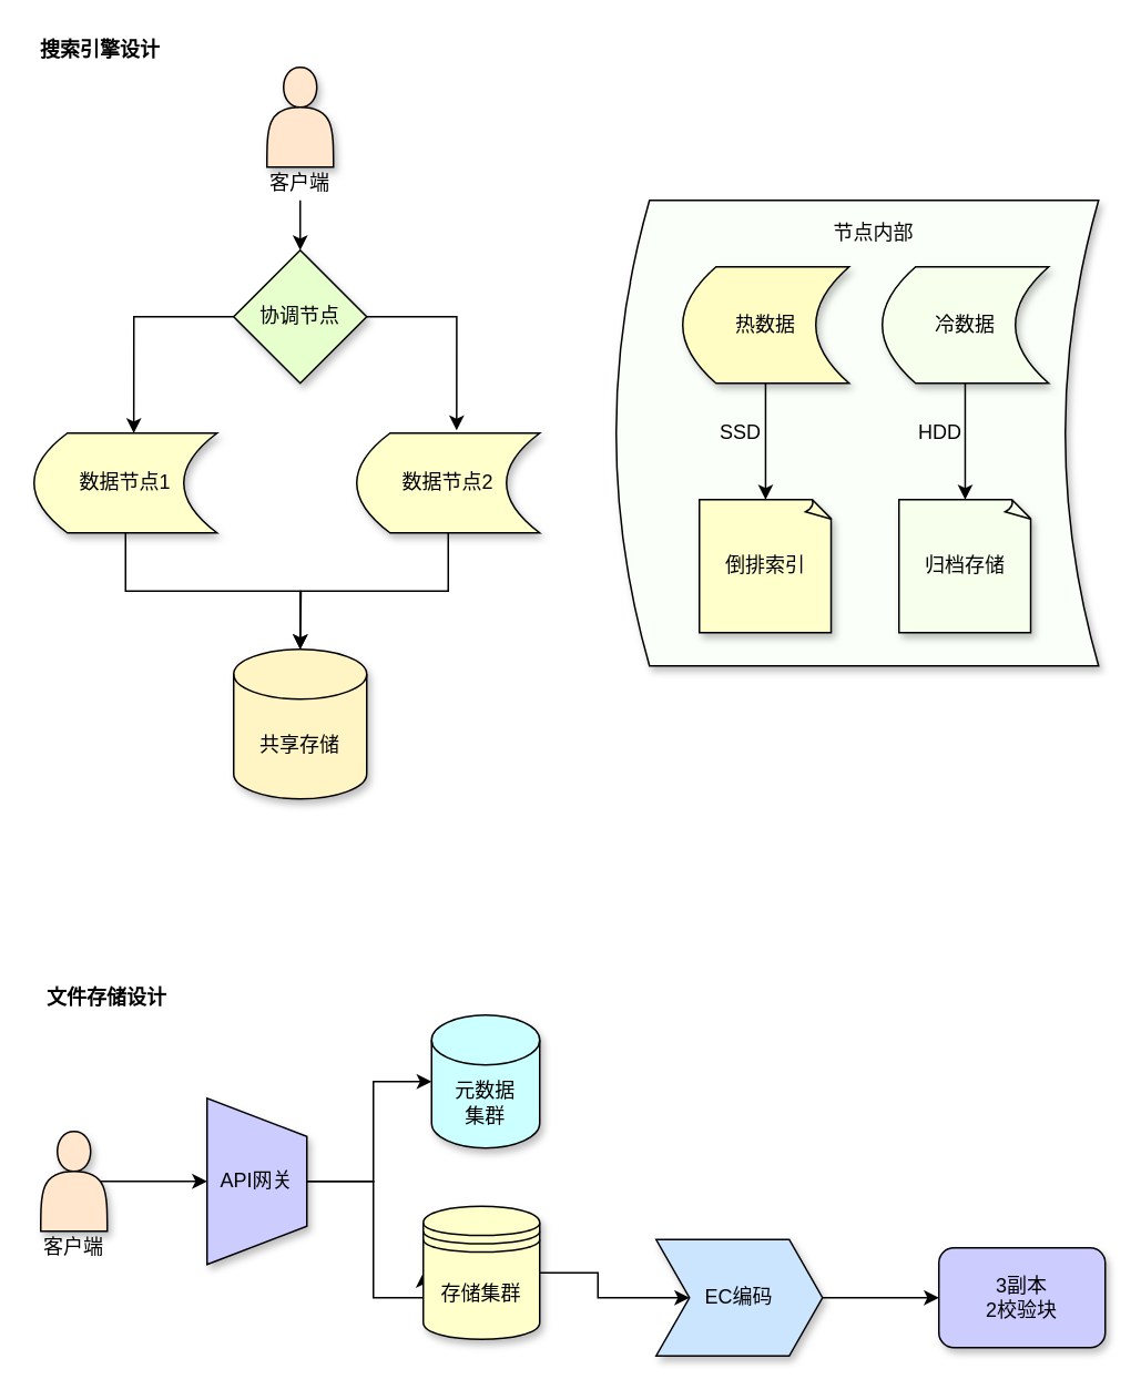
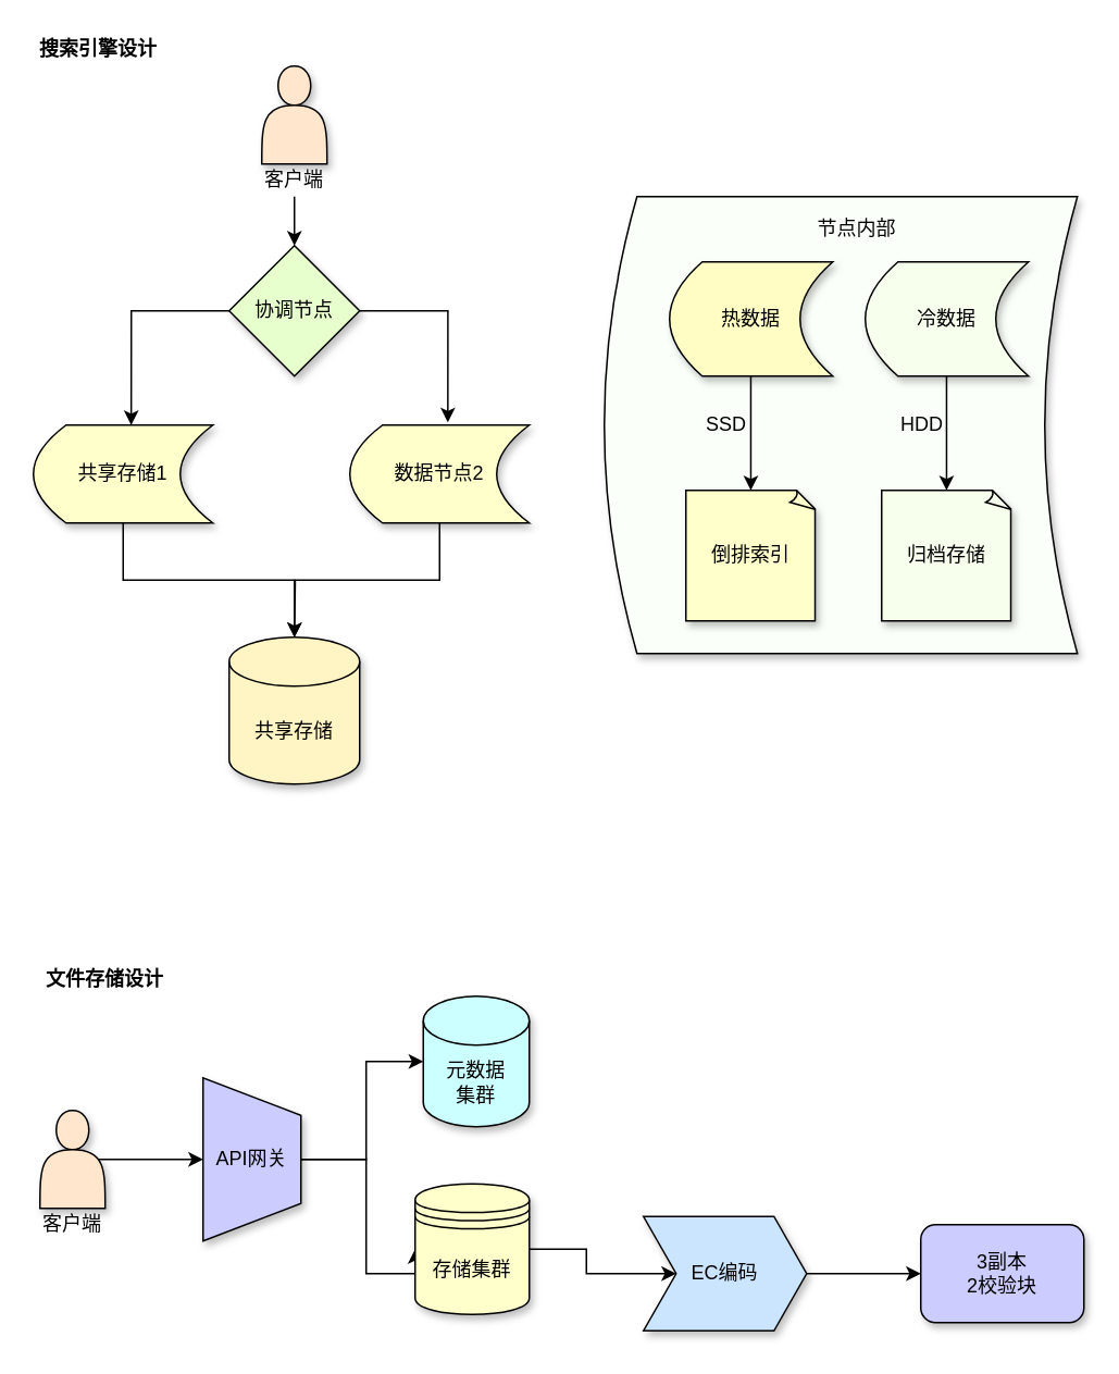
- <mxCell id="5" value="数据节点1" style="shape=dataStorage;whiteSpace=wrap;html=1;fixedSize=1;fillColor=#FFFFCC;shadow=1;" parent="2" vertex="1"><mxGeometry y="220" width="110" height="60" as="geometry" /></mxCell>
+ <mxCell id="5" value="共享存储1" style="shape=dataStorage;whiteSpace=wrap;html=1;fixedSize=1;fillColor=#FFFFCC;shadow=1;" parent="2" vertex="1"><mxGeometry y="220" width="110" height="60" as="geometry" /></mxCell>
